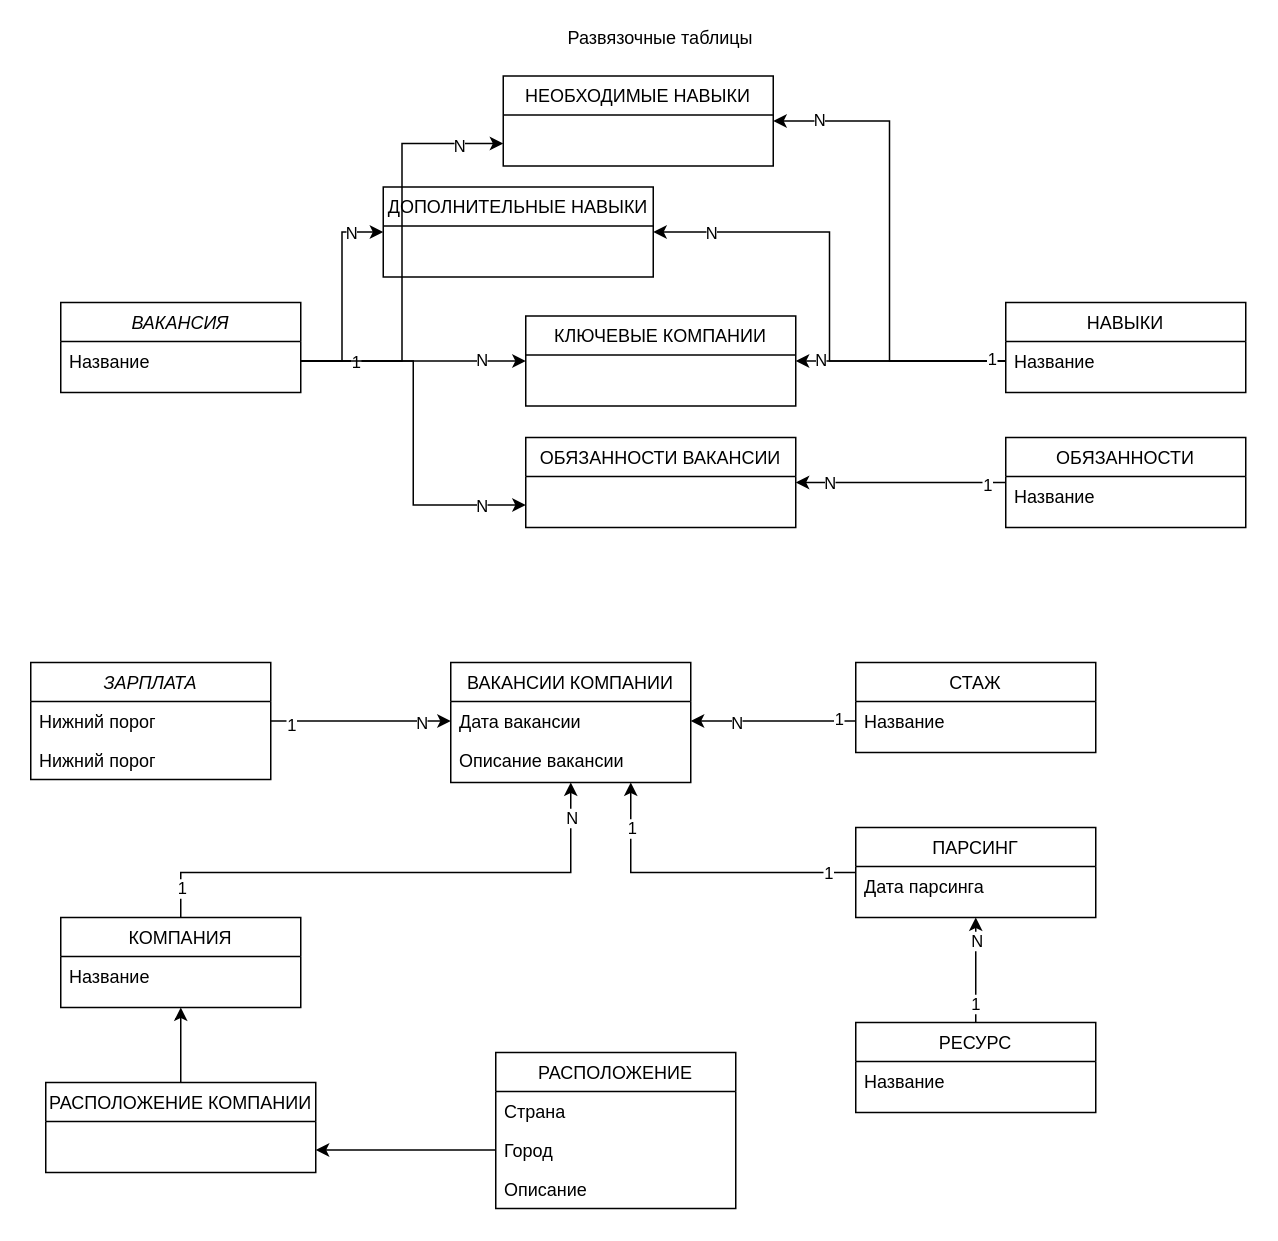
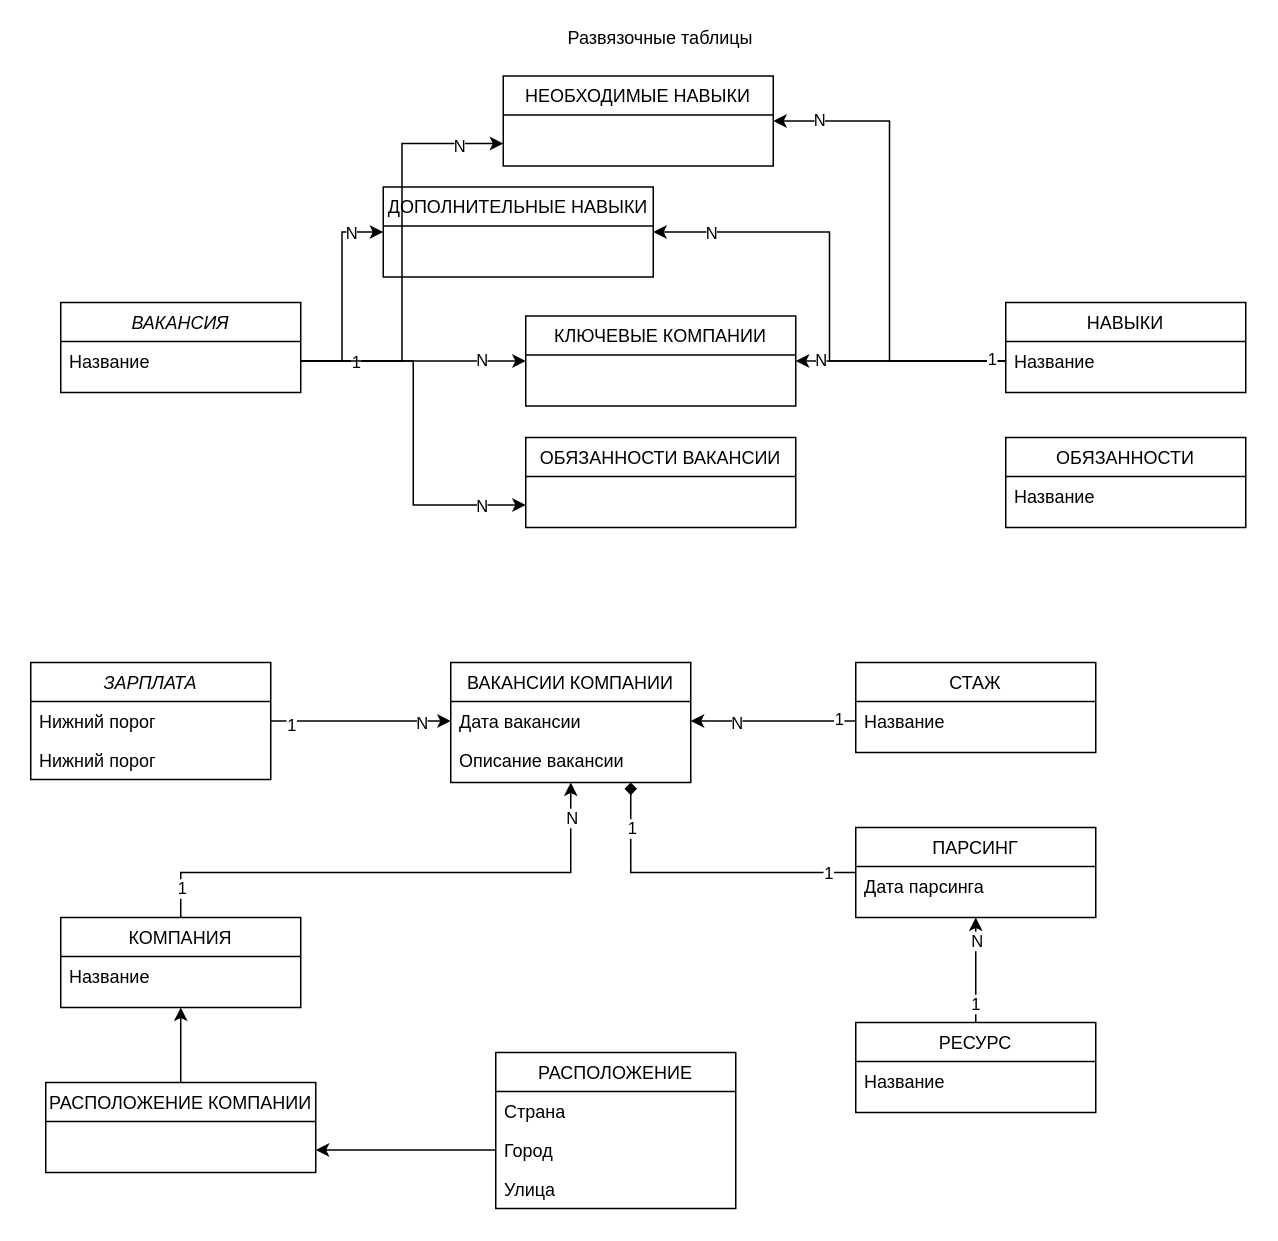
- <mxCell id="57" style="edgeStyle=orthogonalEdgeStyle;rounded=0;orthogonalLoop=1;jettySize=auto;html=1;entryX=1;entryY=0.5;entryDx=0;entryDy=0;" parent="1" source="60" target="62" edge="1"><mxGeometry relative="1" as="geometry"><Array as="points"><mxPoint x="550" y="321" /><mxPoint x="550" y="321" /></Array></mxGeometry></mxCell>
- <mxCell id="58" value="1" style="edgeLabel;html=1;align=center;verticalAlign=middle;resizable=0;points=[];" parent="57" vertex="1" connectable="0"><mxGeometry x="-0.82" y="1" relative="1" as="geometry"><mxPoint as="offset" /></mxGeometry></mxCell>
- <mxCell id="59" value="N" style="edgeLabel;html=1;align=center;verticalAlign=middle;resizable=0;points=[];" parent="57" vertex="1" connectable="0"><mxGeometry x="0.692" y="4" relative="1" as="geometry"><mxPoint y="-4" as="offset" /></mxGeometry></mxCell>
- <mxCell id="47" style="edgeStyle=orthogonalEdgeStyle;rounded=0;orthogonalLoop=1;jettySize=auto;html=1;entryX=0.75;entryY=1;entryDx=0;entryDy=0;" parent="1" source="50" target="33" edge="1"><mxGeometry relative="1" as="geometry"><Array as="points"><mxPoint x="420" y="581" /></Array></mxGeometry></mxCell>
+ <mxCell id="47" style="edgeStyle=orthogonalEdgeStyle;rounded=0;orthogonalLoop=1;jettySize=auto;html=1;entryX=0.75;entryY=1;entryDx=0;entryDy=0;endArrow=diamond;" parent="1" source="50" target="33" edge="1"><mxGeometry relative="1" as="geometry"><Array as="points"><mxPoint x="420" y="581" /></Array></mxGeometry></mxCell>
- <mxCell id="12" value="Описание" style="text;align=left;verticalAlign=top;spacingLeft=4;spacingRight=4;overflow=hidden;rotatable=0;points=[[0,0.5],[1,0.5]];portConstraint=eastwest;" parent="9" vertex="1"><mxGeometry y="78" width="160" height="26" as="geometry" /></mxCell>
+ <mxCell id="12" value="Улица" style="text;align=left;verticalAlign=top;spacingLeft=4;spacingRight=4;overflow=hidden;rotatable=0;points=[[0,0.5],[1,0.5]];portConstraint=eastwest;" parent="9" vertex="1"><mxGeometry y="78" width="160" height="26" as="geometry" /></mxCell>
